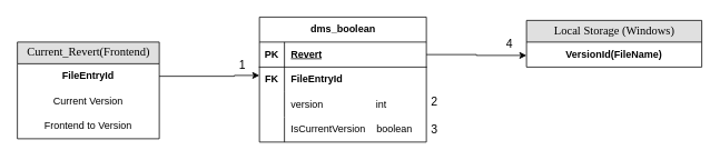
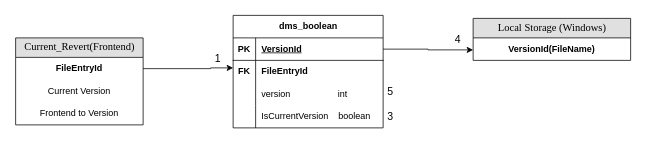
- <mxCell id="9" value="Revert" style="shape=partialRectangle;connectable=0;fillColor=none;top=0;left=0;bottom=0;right=0;align=left;spacingLeft=6;fontStyle=5;overflow=hidden;whiteSpace=wrap;html=1;" vertex="1" parent="7"><mxGeometry x="30" width="170" height="30" as="geometry"><mxRectangle width="170" height="30" as="alternateBounds" /></mxGeometry></mxCell>
+ <mxCell id="9" value="VersionId" style="shape=partialRectangle;connectable=0;fillColor=none;top=0;left=0;bottom=0;right=0;align=left;spacingLeft=6;fontStyle=5;overflow=hidden;whiteSpace=wrap;html=1;" vertex="1" parent="7"><mxGeometry x="30" width="170" height="30" as="geometry"><mxRectangle width="170" height="30" as="alternateBounds" /></mxGeometry></mxCell>
- <mxCell id="20" value="&lt;font style=&quot;font-size: 14px;&quot;&gt;2&lt;/font&gt;" style="text;html=1;strokeColor=none;fillColor=none;align=center;verticalAlign=middle;whiteSpace=wrap;rounded=0;" vertex="1" parent="1"><mxGeometry x="490" y="106" width="60" height="30" as="geometry" /></mxCell>
+ <mxCell id="20" value="&lt;font style=&quot;font-size: 14px;&quot;&gt;5&lt;/font&gt;" style="text;html=1;strokeColor=none;fillColor=none;align=center;verticalAlign=middle;whiteSpace=wrap;rounded=0;" vertex="1" parent="1"><mxGeometry x="490" y="106" width="60" height="30" as="geometry" /></mxCell>
